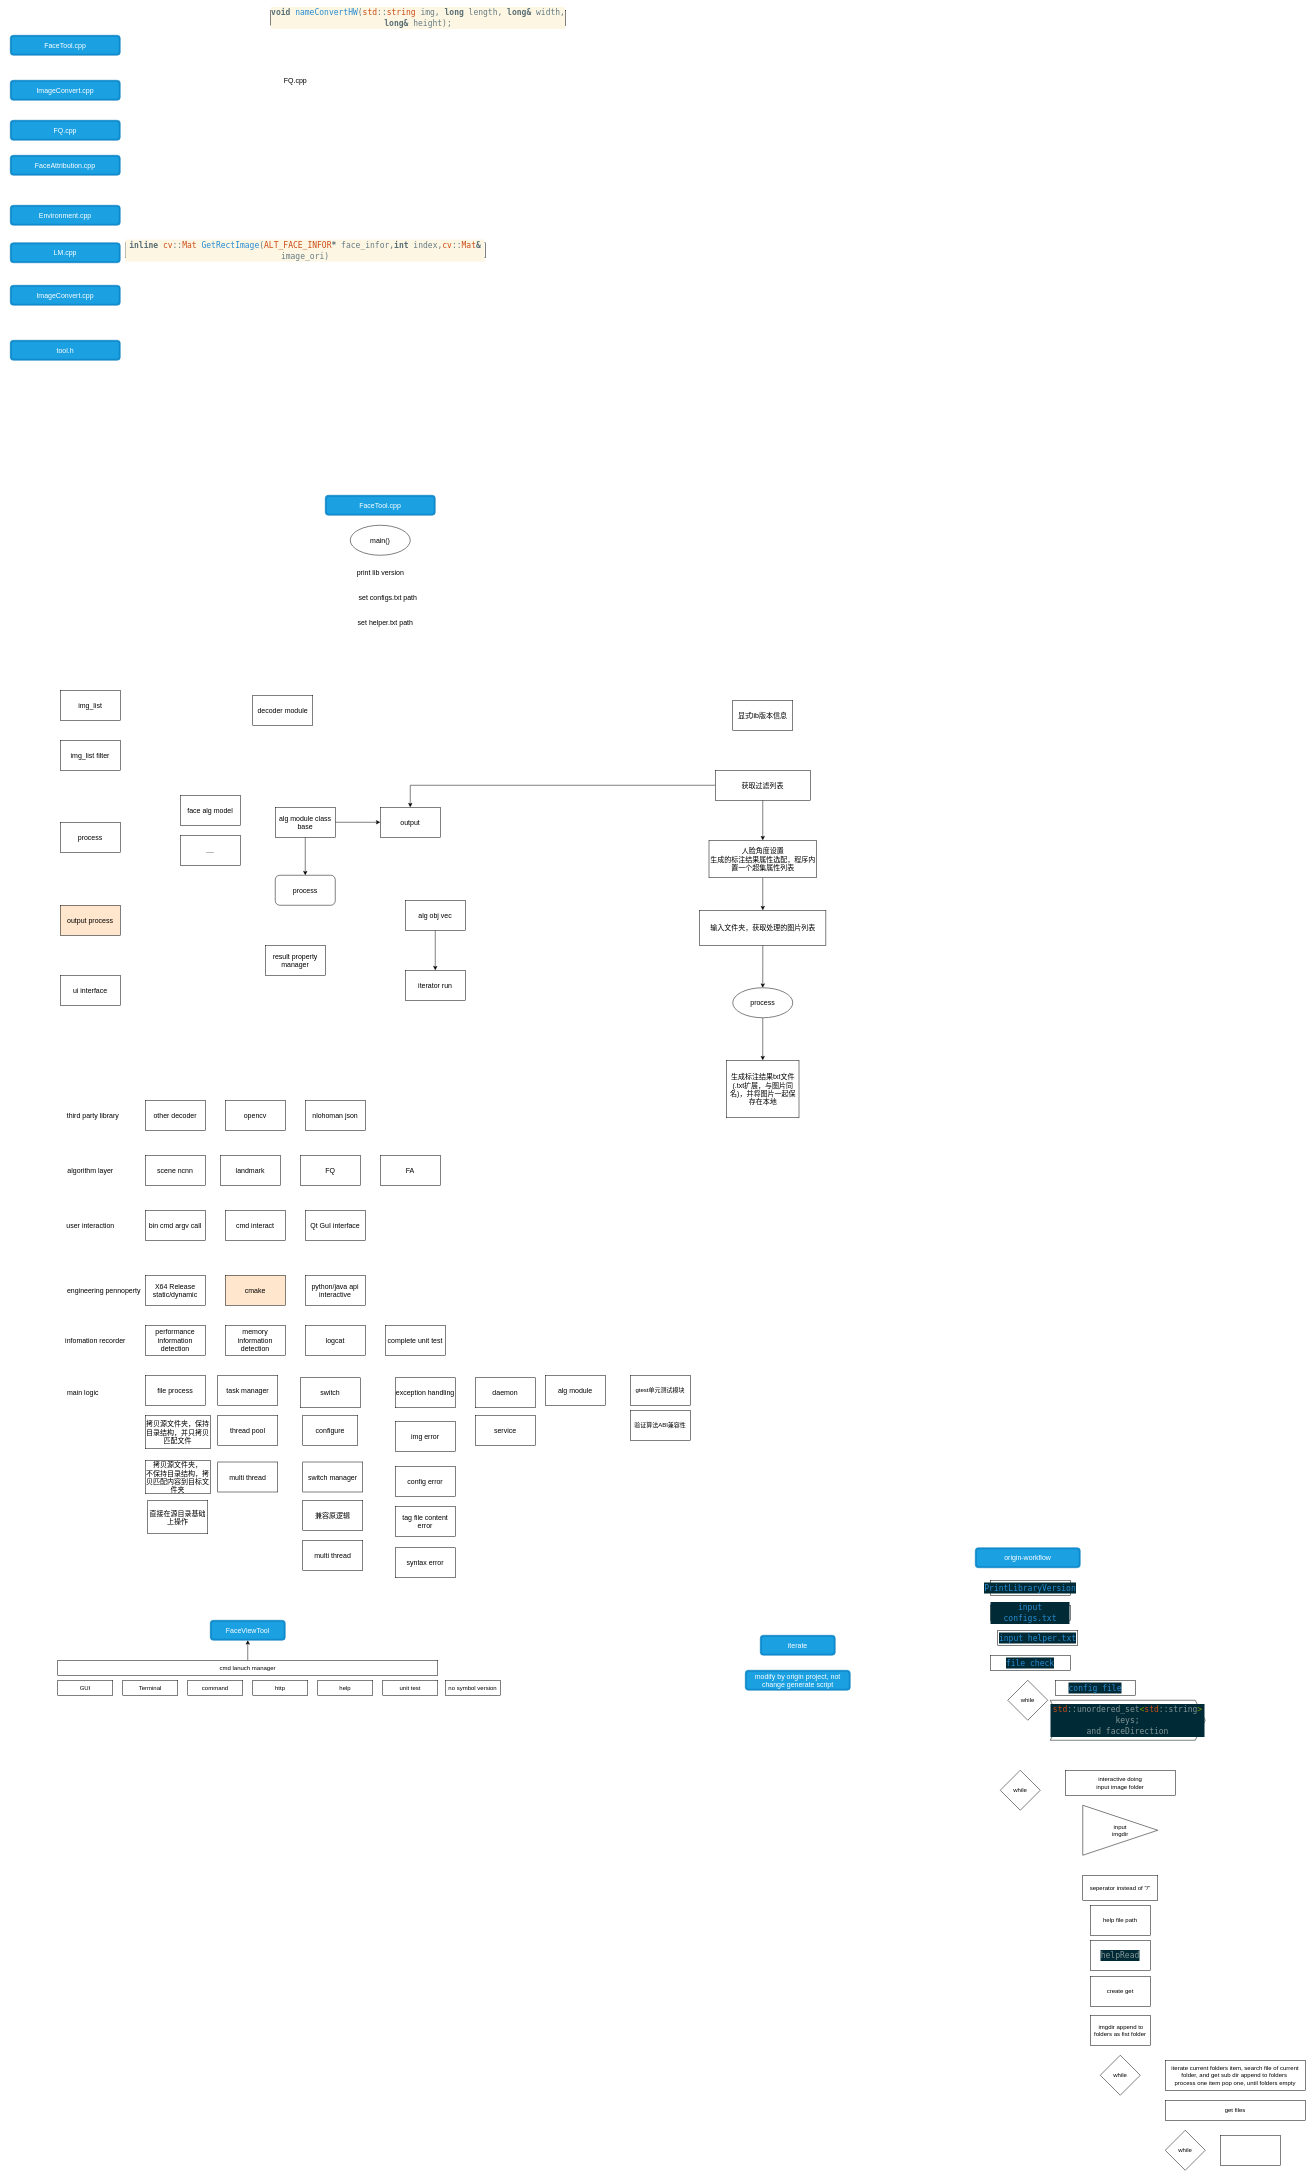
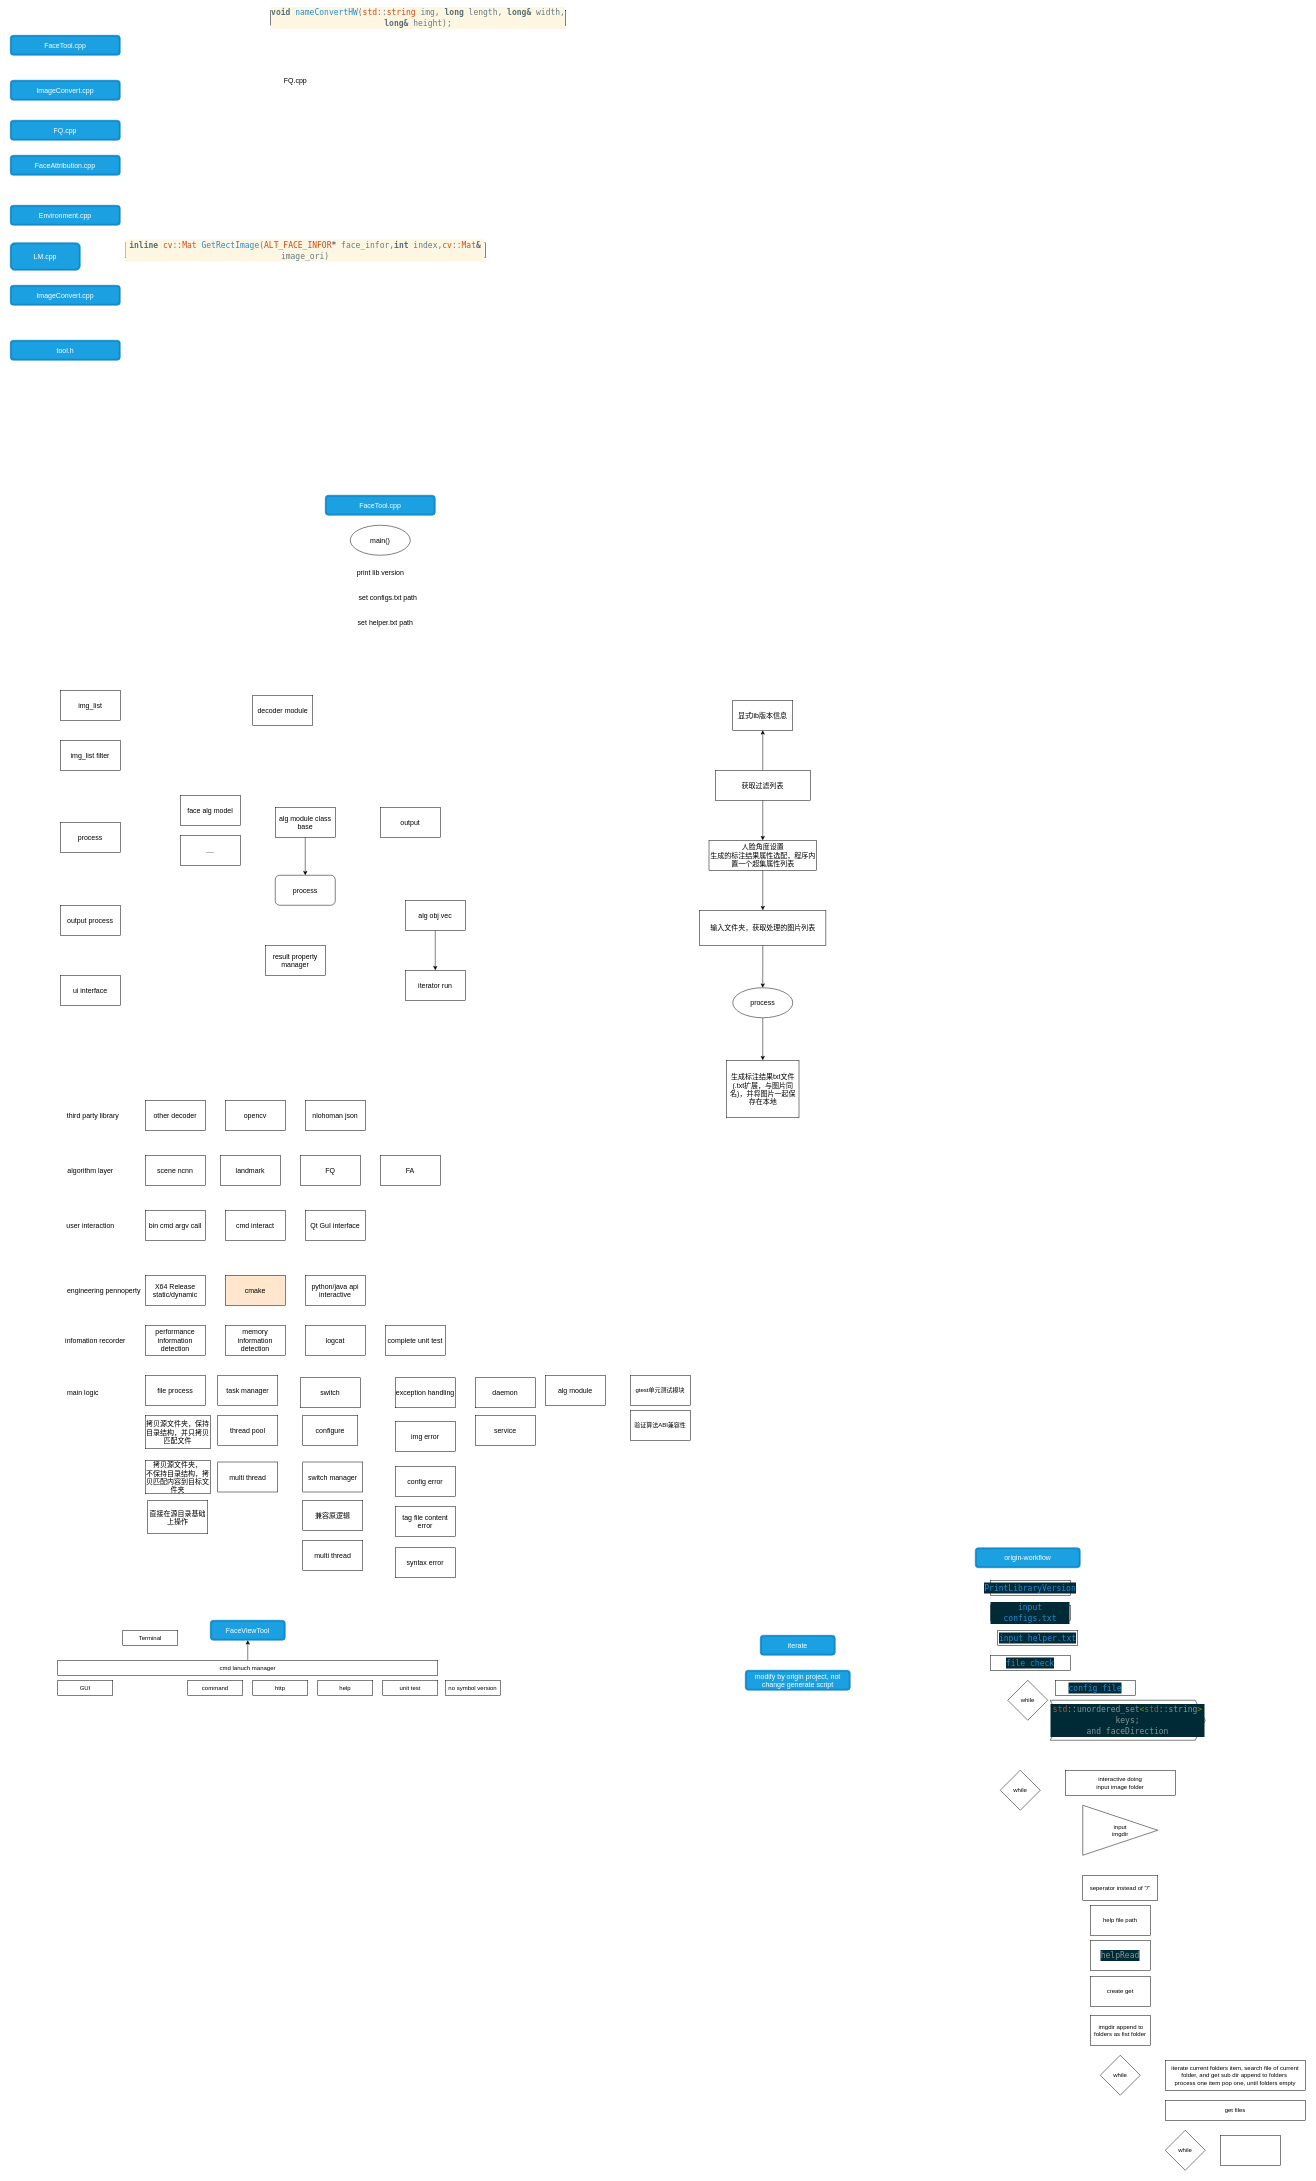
- <mxCell id="9" value="&lt;font style=&quot;font-size: 14px;&quot;&gt;LM.cpp&lt;/font&gt;" style="shape=ext;double=1;rounded=1;whiteSpace=wrap;html=1;fillColor=#1ba1e2;strokeColor=#006EAF;fontColor=#ffffff;" parent="1" vertex="1"><mxGeometry x="20" y="485" width="220" height="40" as="geometry" /></mxCell>
+ <mxCell id="9" value="&lt;font style=&quot;font-size: 14px;&quot;&gt;LM.cpp&lt;/font&gt;" style="shape=ext;double=1;rounded=1;whiteSpace=wrap;html=1;fillColor=#1ba1e2;strokeColor=#006EAF;fontColor=#ffffff;" parent="1" vertex="1"><mxGeometry x="20" y="485" width="140" height="55" as="geometry" /></mxCell>
- <mxCell id="35" value="" style="edgeStyle=orthogonalEdgeStyle;rounded=0;orthogonalLoop=1;jettySize=auto;html=1;fontSize=14;" parent="1" source="36" target="27" edge="1"><mxGeometry relative="1" as="geometry" /></mxCell>
+ <mxCell id="35" value="" style="edgeStyle=orthogonalEdgeStyle;rounded=0;orthogonalLoop=1;jettySize=auto;html=1;fontSize=14;" parent="1" source="36" target="41" edge="1"><mxGeometry relative="1" as="geometry" /></mxCell>
- <mxCell id="24" value="" style="edgeStyle=orthogonalEdgeStyle;rounded=0;orthogonalLoop=1;jettySize=auto;html=1;fontSize=14;" parent="1" source="25" target="27" edge="1"><mxGeometry relative="1" as="geometry" /></mxCell>
- <mxCell id="38" value="人脸角度设置&lt;br&gt;生成的标注结果属性选配，程序内置一个超集属性列表" style="whiteSpace=wrap;html=1;fontSize=14;" parent="1" vertex="1"><mxGeometry x="1417.5" y="1680" width="215" height="75" as="geometry" /></mxCell>
+ <mxCell id="38" value="人脸角度设置&lt;br&gt;生成的标注结果属性选配，程序内置一个超集属性列表" style="whiteSpace=wrap;html=1;fontSize=14;" parent="1" vertex="1"><mxGeometry x="1417.5" y="1680" width="215" height="60" as="geometry" /></mxCell>
- <mxCell id="28" value="output process" style="whiteSpace=wrap;html=1;fontSize=14;fillColor=#ffe6cc;" parent="1" vertex="1"><mxGeometry x="120" y="1810" width="120" height="60" as="geometry" /></mxCell>
+ <mxCell id="28" value="output process" style="whiteSpace=wrap;html=1;fontSize=14;" parent="1" vertex="1"><mxGeometry x="120" y="1810" width="120" height="60" as="geometry" /></mxCell>
- <mxCell id="95" value="Terminal" style="whiteSpace=wrap;html=1;" parent="1" vertex="1"><mxGeometry x="245" y="3360" width="110" height="30" as="geometry" /></mxCell>
+ <mxCell id="95" value="Terminal" style="whiteSpace=wrap;html=1;" parent="1" vertex="1"><mxGeometry x="245" y="3260" width="110" height="30" as="geometry" /></mxCell>
